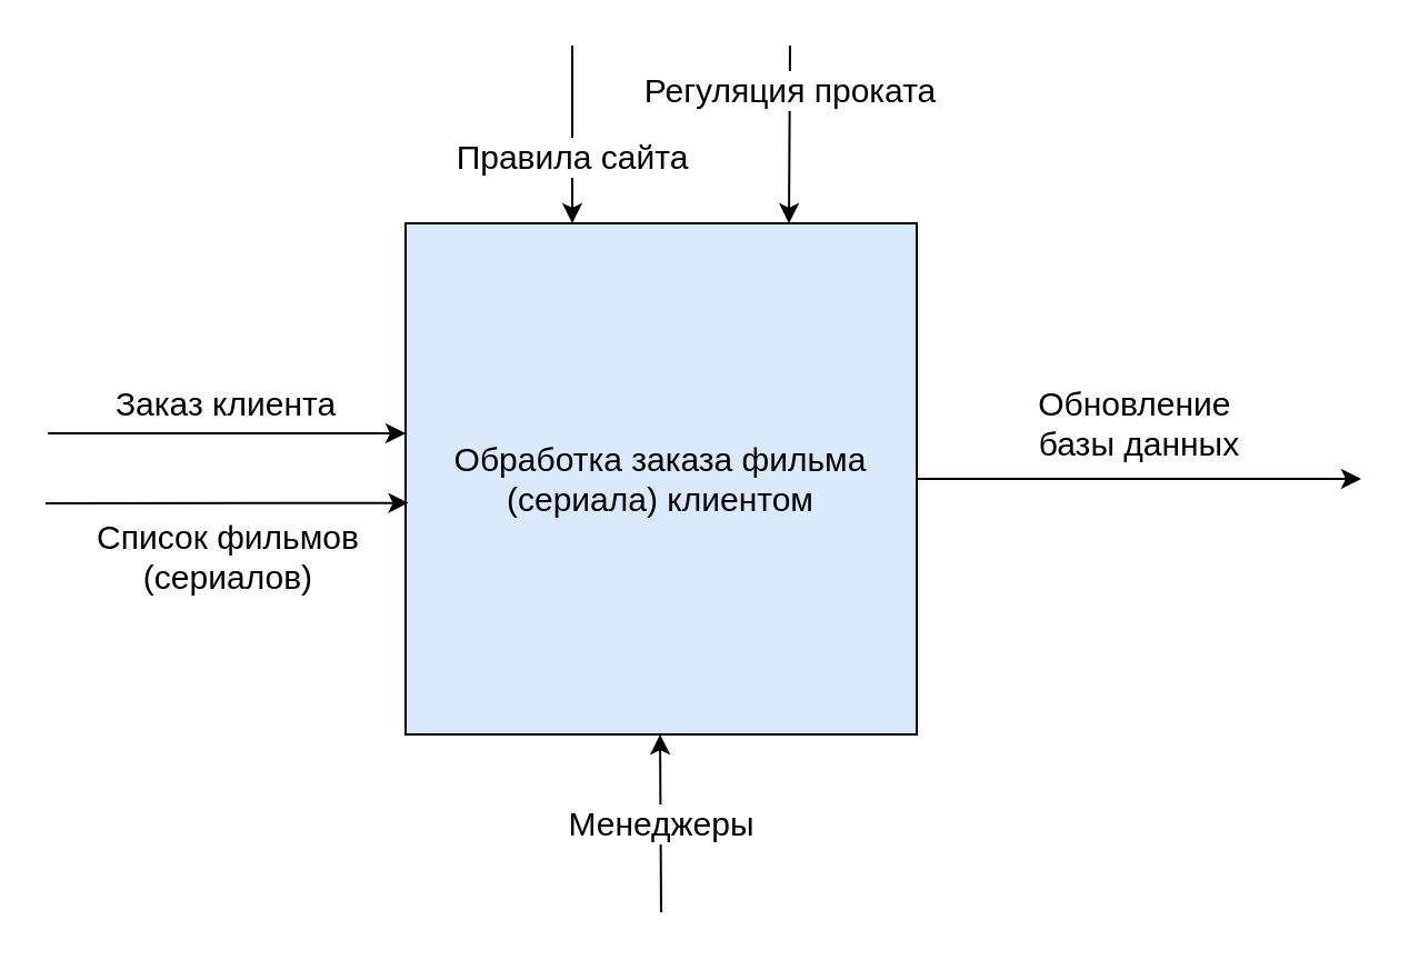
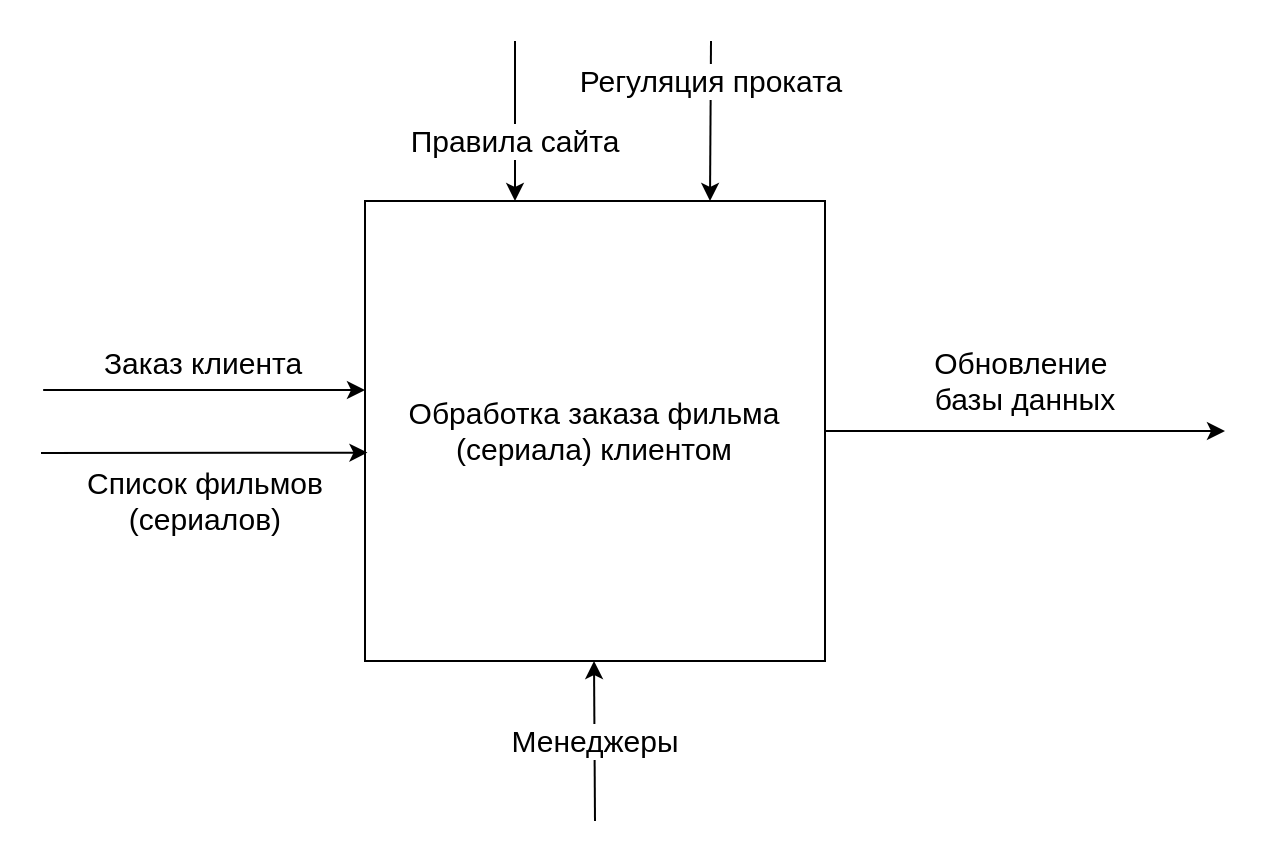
- <mxCell id="2" value="Обработка заказа фильма (сериала) клиентом" style="whiteSpace=wrap;html=1;aspect=fixed;fontSize=15;fillColor=#dae8fc;" vertex="1" parent="1"><mxGeometry x="182" y="100" width="230" height="230" as="geometry" /></mxCell>
+ <mxCell id="2" value="Обработка заказа фильма (сериала) клиентом" style="whiteSpace=wrap;html=1;aspect=fixed;fontSize=15;" vertex="1" parent="1"><mxGeometry x="182" y="100" width="230" height="230" as="geometry" /></mxCell>
